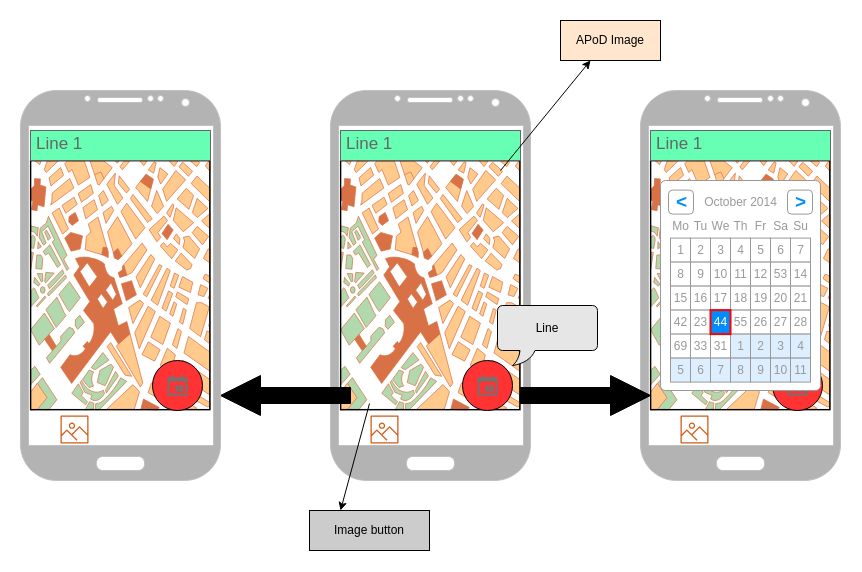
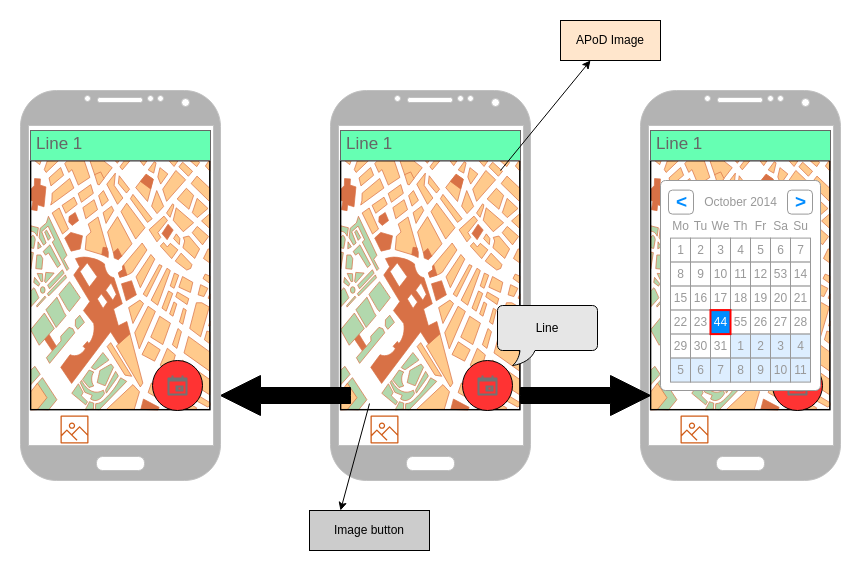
- <mxCell id="63" value="42" style="strokeWidth=1;shadow=0;dashed=0;align=center;html=1;shape=mxgraph.mockup.forms.rrect;rSize=0;strokeColor=#999999;fontColor=#999999;" vertex="1" parent="31"><mxGeometry x="10" y="129.6" width="20" height="24.0" as="geometry" /></mxCell>
+ <mxCell id="63" value="22" style="strokeWidth=1;shadow=0;dashed=0;align=center;html=1;shape=mxgraph.mockup.forms.rrect;rSize=0;strokeColor=#999999;fontColor=#999999;" vertex="1" parent="31"><mxGeometry x="10" y="129.6" width="20" height="24.0" as="geometry" /></mxCell>
- <mxCell id="69" value="69" style="strokeWidth=1;shadow=0;dashed=0;align=center;html=1;shape=mxgraph.mockup.forms.rrect;rSize=0;strokeColor=#999999;fontColor=#999999;" vertex="1" parent="31"><mxGeometry x="10" y="153.6" width="20" height="24.0" as="geometry" /></mxCell>
+ <mxCell id="69" value="29" style="strokeWidth=1;shadow=0;dashed=0;align=center;html=1;shape=mxgraph.mockup.forms.rrect;rSize=0;strokeColor=#999999;fontColor=#999999;" vertex="1" parent="31"><mxGeometry x="10" y="153.6" width="20" height="24.0" as="geometry" /></mxCell>
- <mxCell id="70" value="33" style="strokeWidth=1;shadow=0;dashed=0;align=center;html=1;shape=mxgraph.mockup.forms.rrect;rSize=0;strokeColor=#999999;fontColor=#999999;" vertex="1" parent="31"><mxGeometry x="30" y="153.6" width="20" height="24.0" as="geometry" /></mxCell>
+ <mxCell id="70" value="30" style="strokeWidth=1;shadow=0;dashed=0;align=center;html=1;shape=mxgraph.mockup.forms.rrect;rSize=0;strokeColor=#999999;fontColor=#999999;" vertex="1" parent="31"><mxGeometry x="30" y="153.6" width="20" height="24.0" as="geometry" /></mxCell>
